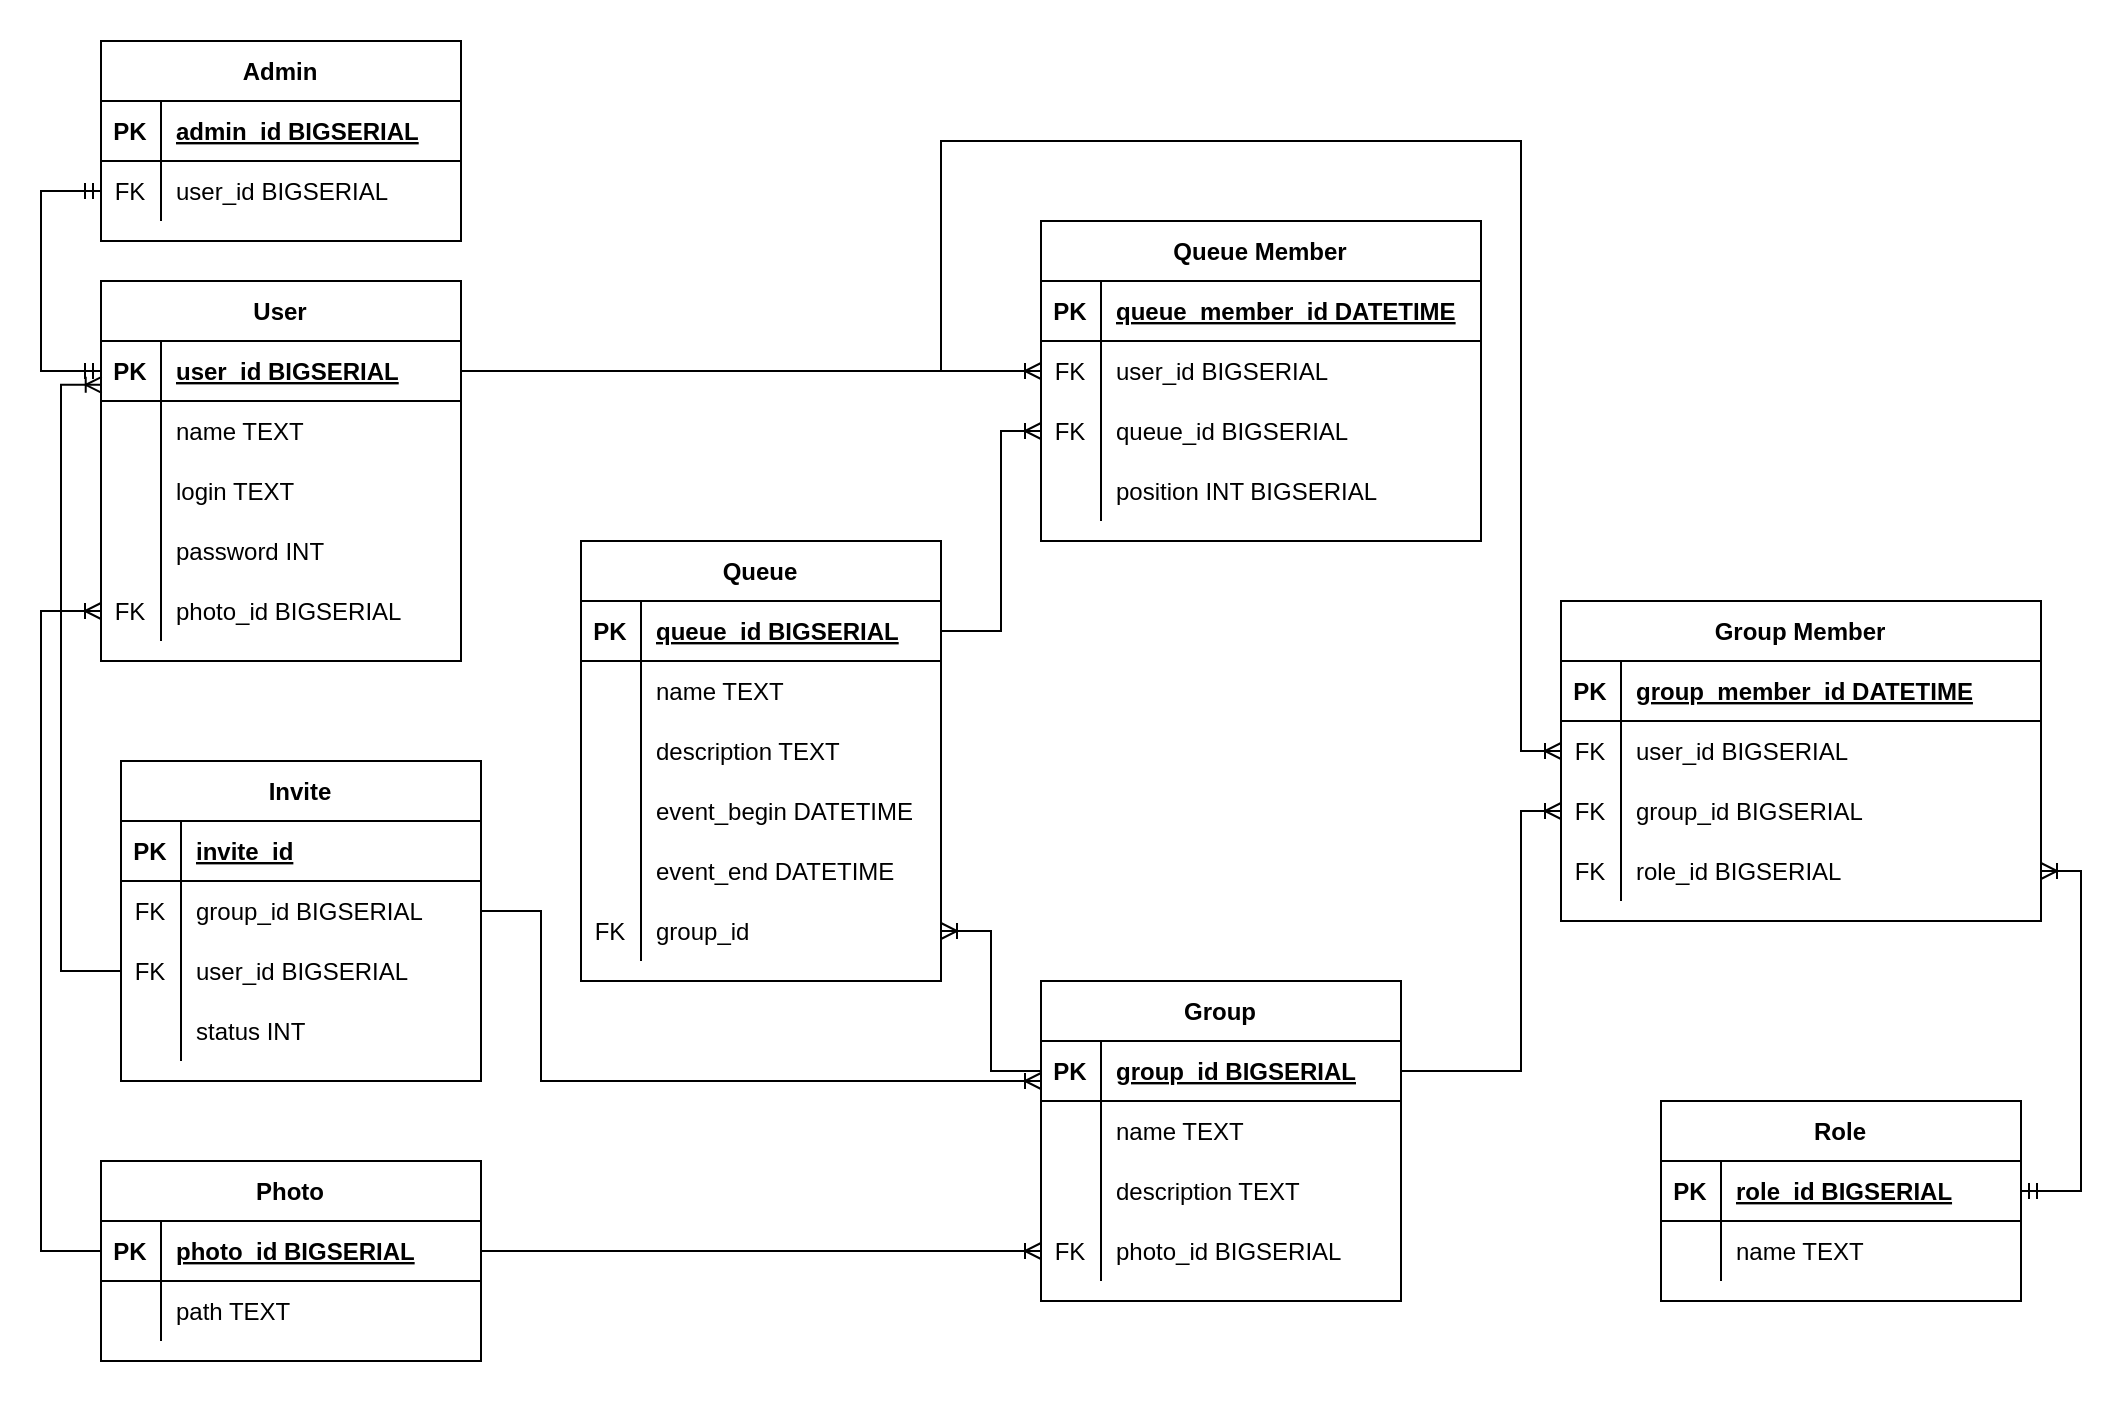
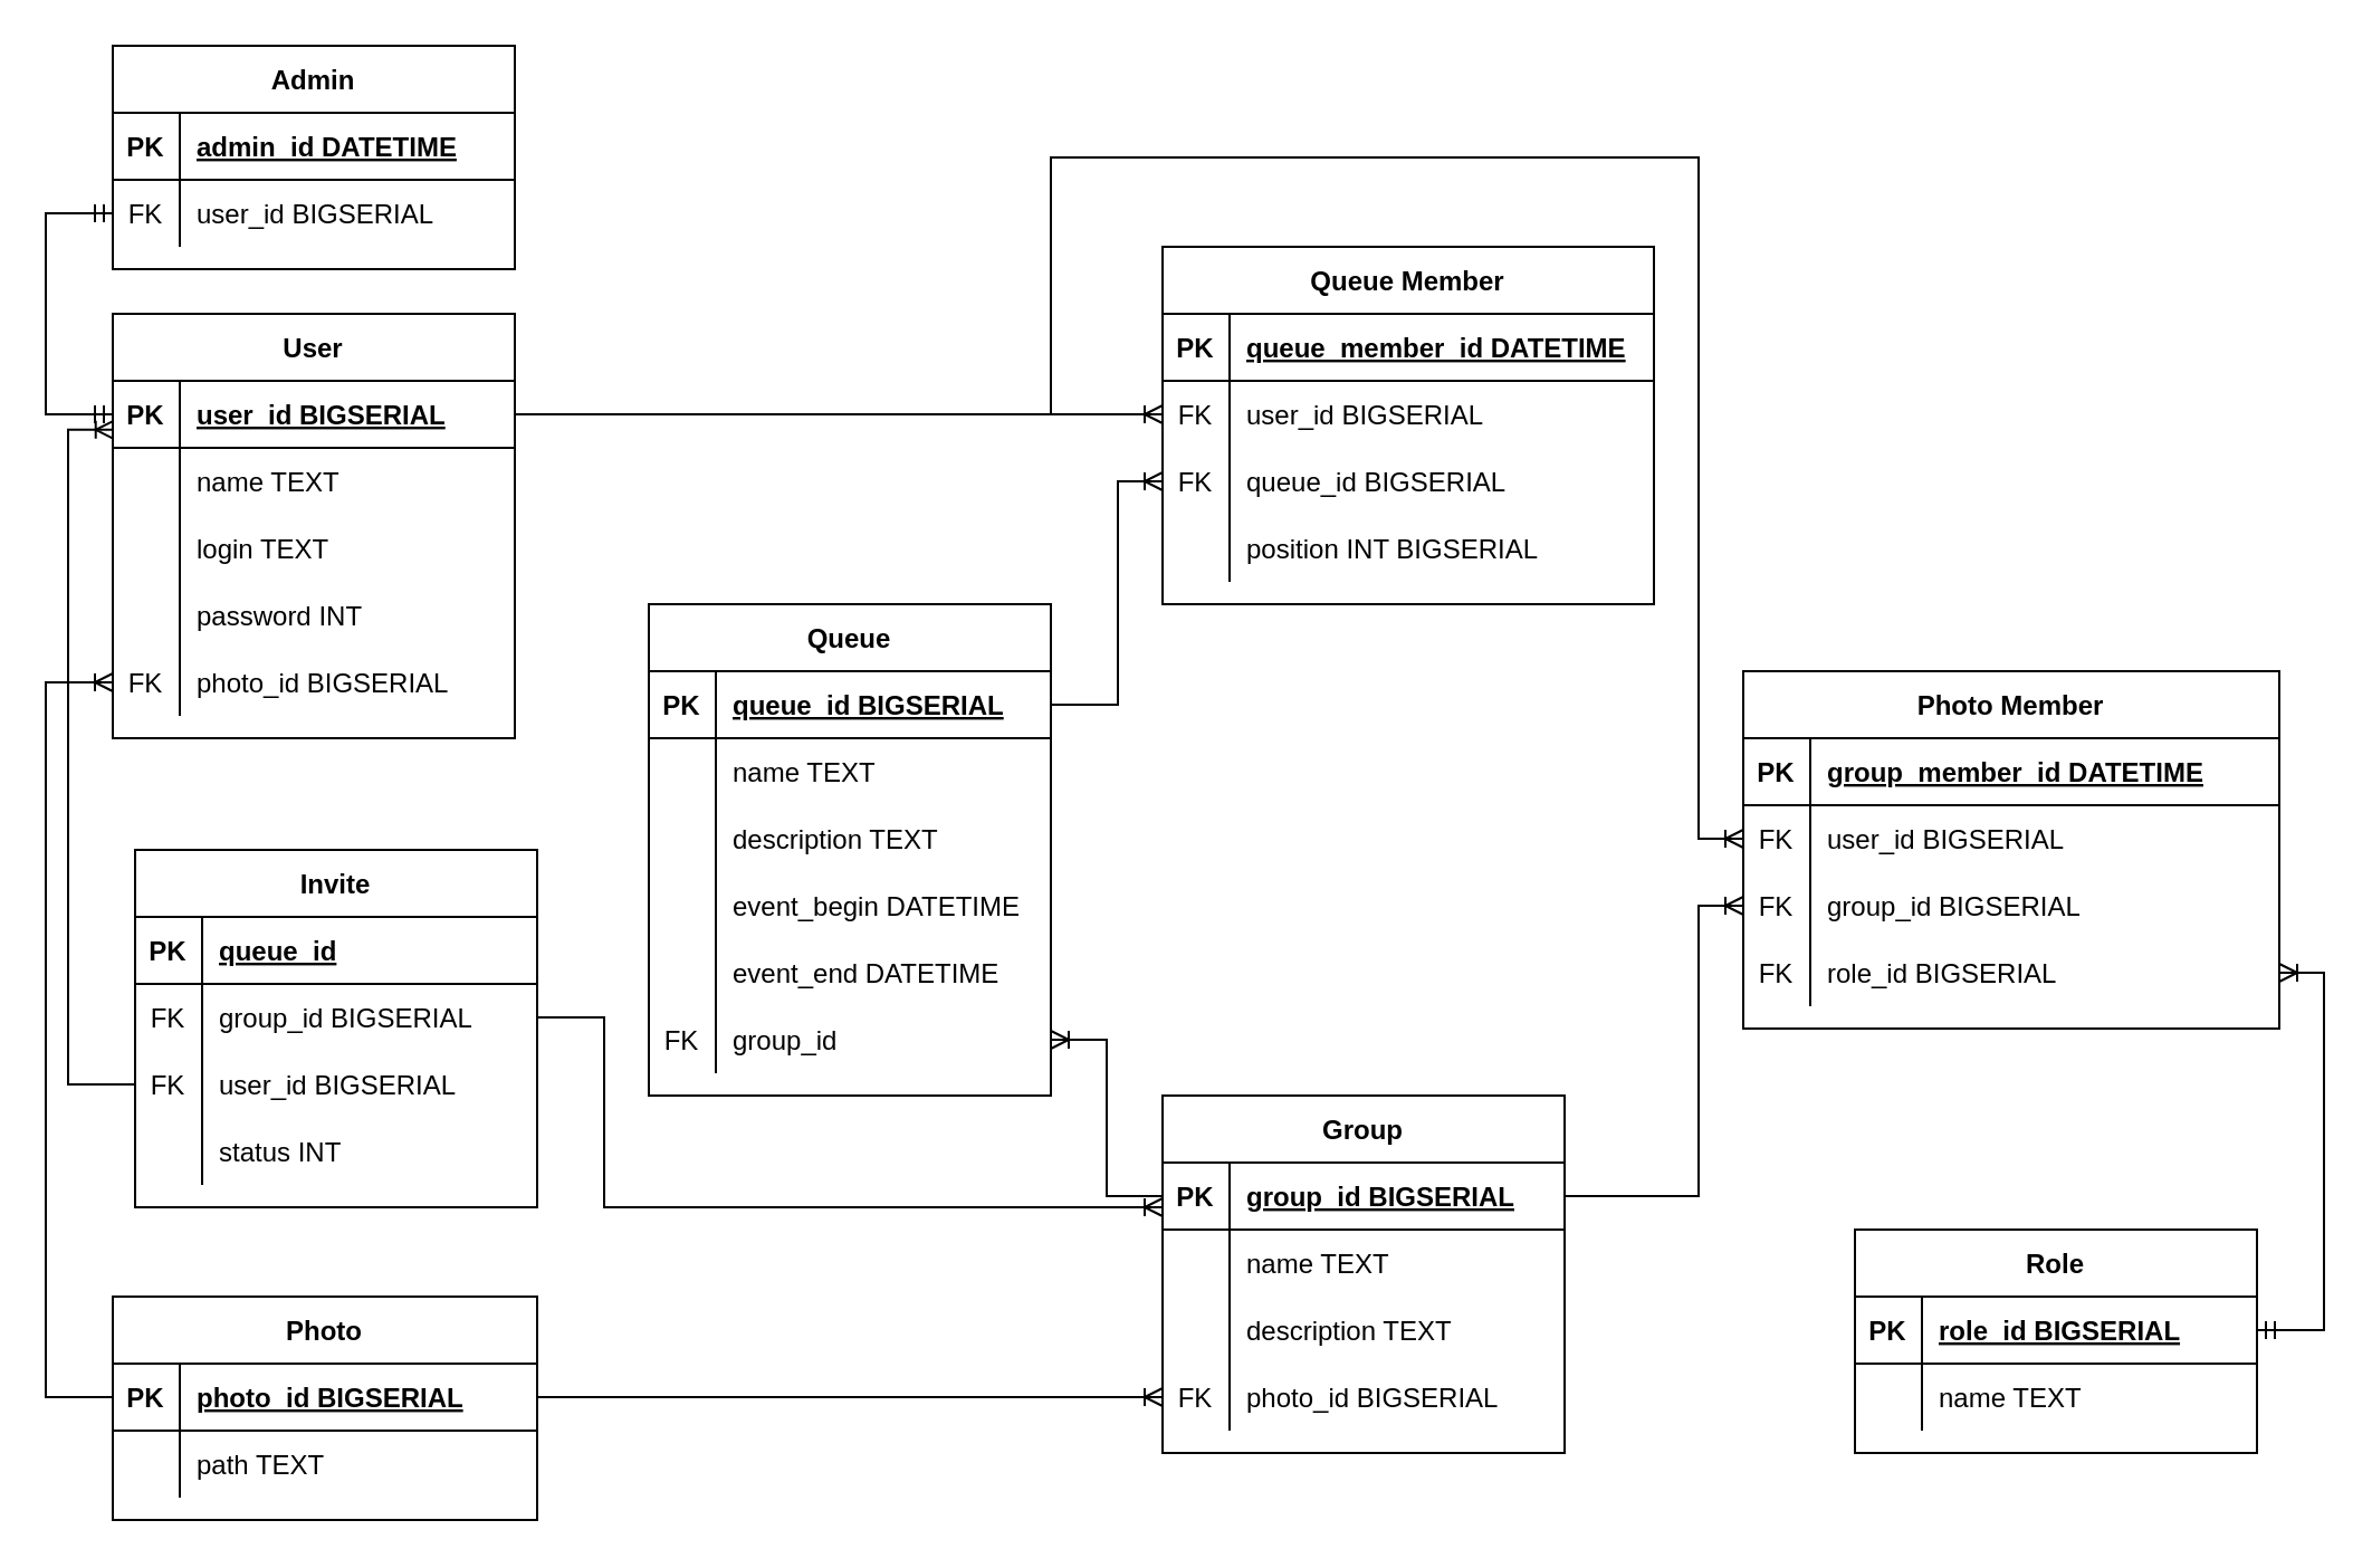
- <mxCell id="101" value="admin_id BIGSERIAL" style="shape=partialRectangle;connectable=0;fillColor=none;top=0;left=0;bottom=0;right=0;align=left;spacingLeft=6;fontStyle=5;overflow=hidden;" vertex="1" parent="99"><mxGeometry x="30" width="150" height="30" as="geometry"><mxRectangle width="150" height="30" as="alternateBounds" /></mxGeometry></mxCell>
+ <mxCell id="101" value="admin_id DATETIME" style="shape=partialRectangle;connectable=0;fillColor=none;top=0;left=0;bottom=0;right=0;align=left;spacingLeft=6;fontStyle=5;overflow=hidden;" vertex="1" parent="99"><mxGeometry x="30" width="150" height="30" as="geometry"><mxRectangle width="150" height="30" as="alternateBounds" /></mxGeometry></mxCell>
- <mxCell id="31" value="Group Member" style="shape=table;startSize=30;container=1;collapsible=1;childLayout=tableLayout;fixedRows=1;rowLines=0;fontStyle=1;align=center;resizeLast=1;" vertex="1" parent="1"><mxGeometry x="780" y="300" width="240" height="160" as="geometry" /></mxCell>
+ <mxCell id="31" value="Photo Member" style="shape=table;startSize=30;container=1;collapsible=1;childLayout=tableLayout;fixedRows=1;rowLines=0;fontStyle=1;align=center;resizeLast=1;" vertex="1" parent="1"><mxGeometry x="780" y="300" width="240" height="160" as="geometry" /></mxCell>
- <mxCell id="109" value="invite_id" style="shape=partialRectangle;connectable=0;fillColor=none;top=0;left=0;bottom=0;right=0;align=left;spacingLeft=6;fontStyle=5;overflow=hidden;" vertex="1" parent="107"><mxGeometry x="30" width="150" height="30" as="geometry"><mxRectangle width="150" height="30" as="alternateBounds" /></mxGeometry></mxCell>
+ <mxCell id="109" value="queue_id" style="shape=partialRectangle;connectable=0;fillColor=none;top=0;left=0;bottom=0;right=0;align=left;spacingLeft=6;fontStyle=5;overflow=hidden;" vertex="1" parent="107"><mxGeometry x="30" width="150" height="30" as="geometry"><mxRectangle width="150" height="30" as="alternateBounds" /></mxGeometry></mxCell>
